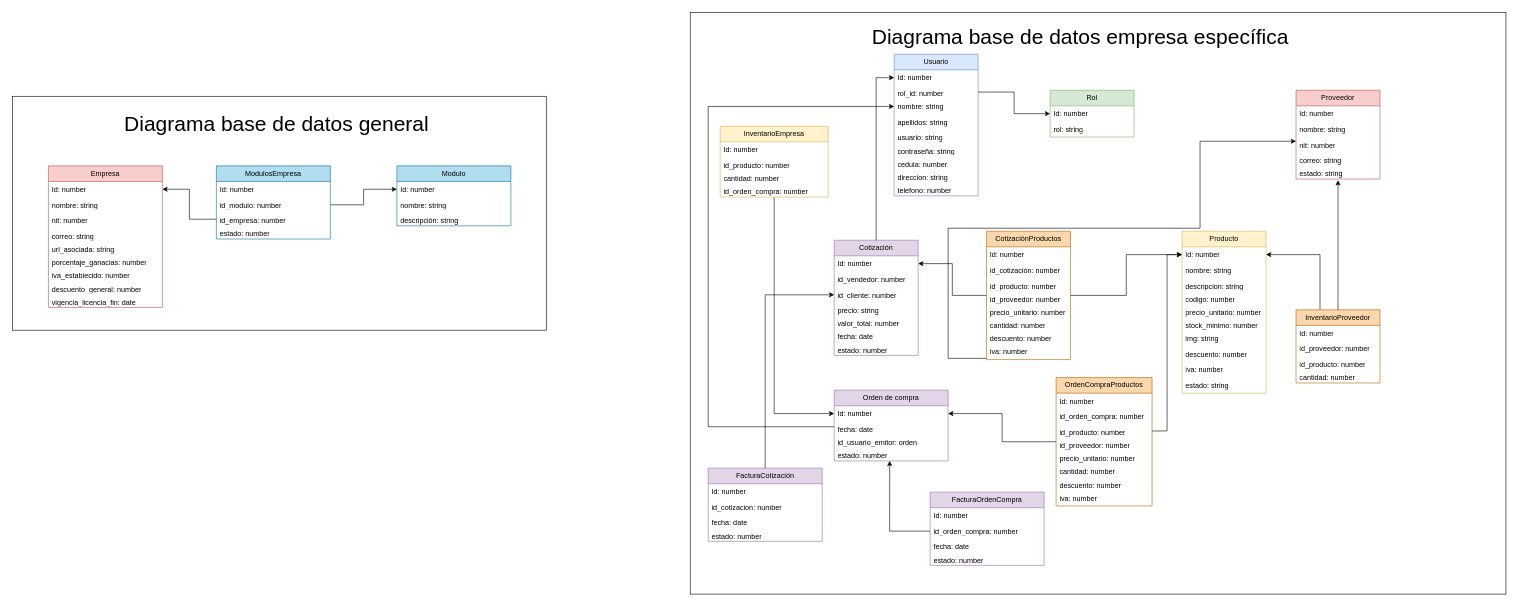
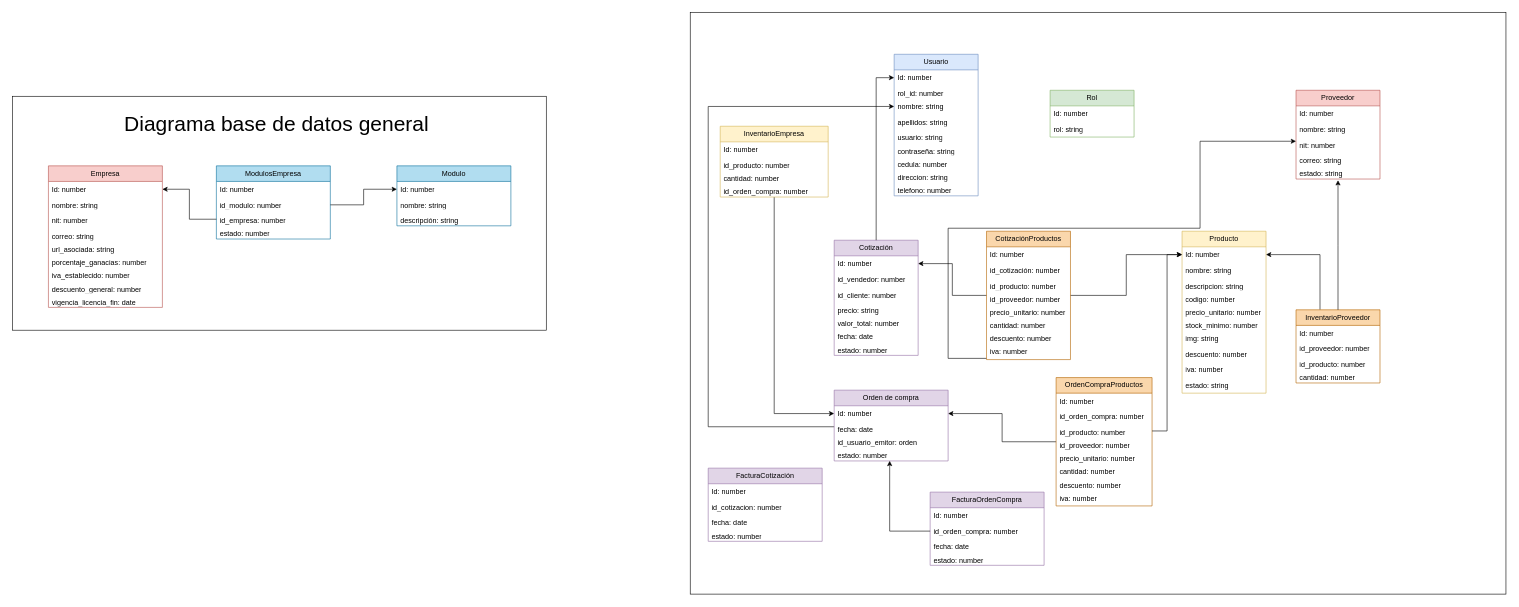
- <mxCell id="96" value="&lt;font style=&quot;font-size: 35px;&quot;&gt;Diagrama base de datos empresa específica&lt;/font&gt;" style="text;html=1;align=center;verticalAlign=middle;resizable=0;points=[];autosize=1;strokeColor=none;fillColor=none;" parent="1" vertex="1"><mxGeometry x="1440" y="30" width="720" height="60" as="geometry" /></mxCell>
- <mxCell id="97" style="edgeStyle=orthogonalEdgeStyle;rounded=0;orthogonalLoop=1;jettySize=auto;html=1;entryX=0;entryY=0.5;entryDx=0;entryDy=0;" parent="1" source="6" target="14" edge="1"><mxGeometry relative="1" as="geometry" /></mxCell>
- <mxCell id="115" style="edgeStyle=orthogonalEdgeStyle;rounded=0;orthogonalLoop=1;jettySize=auto;html=1;" edge="1" parent="1" source="116" target="50"><mxGeometry relative="1" as="geometry" /></mxCell>
